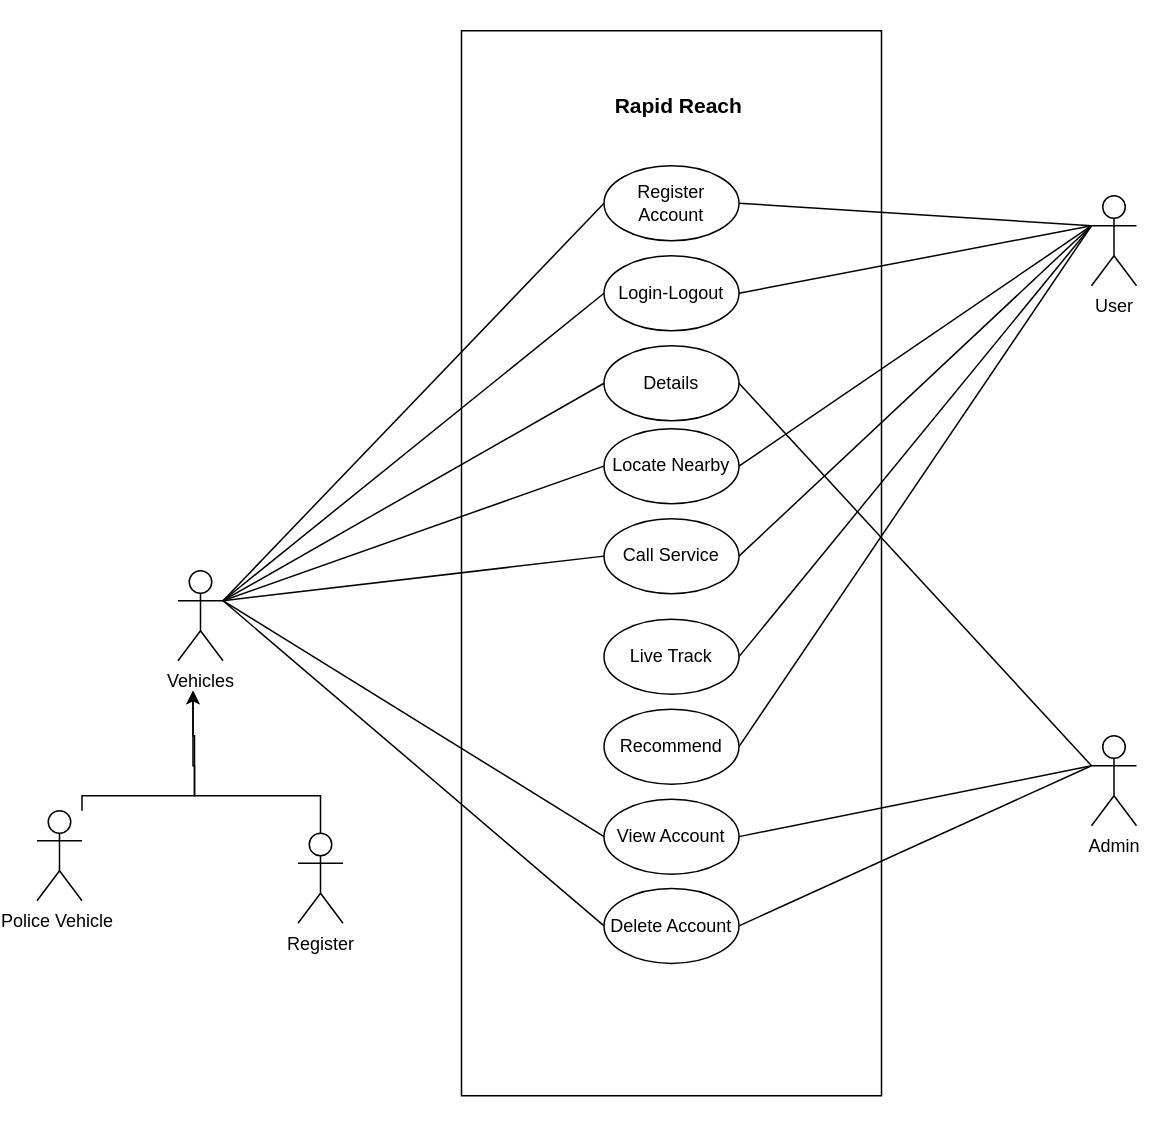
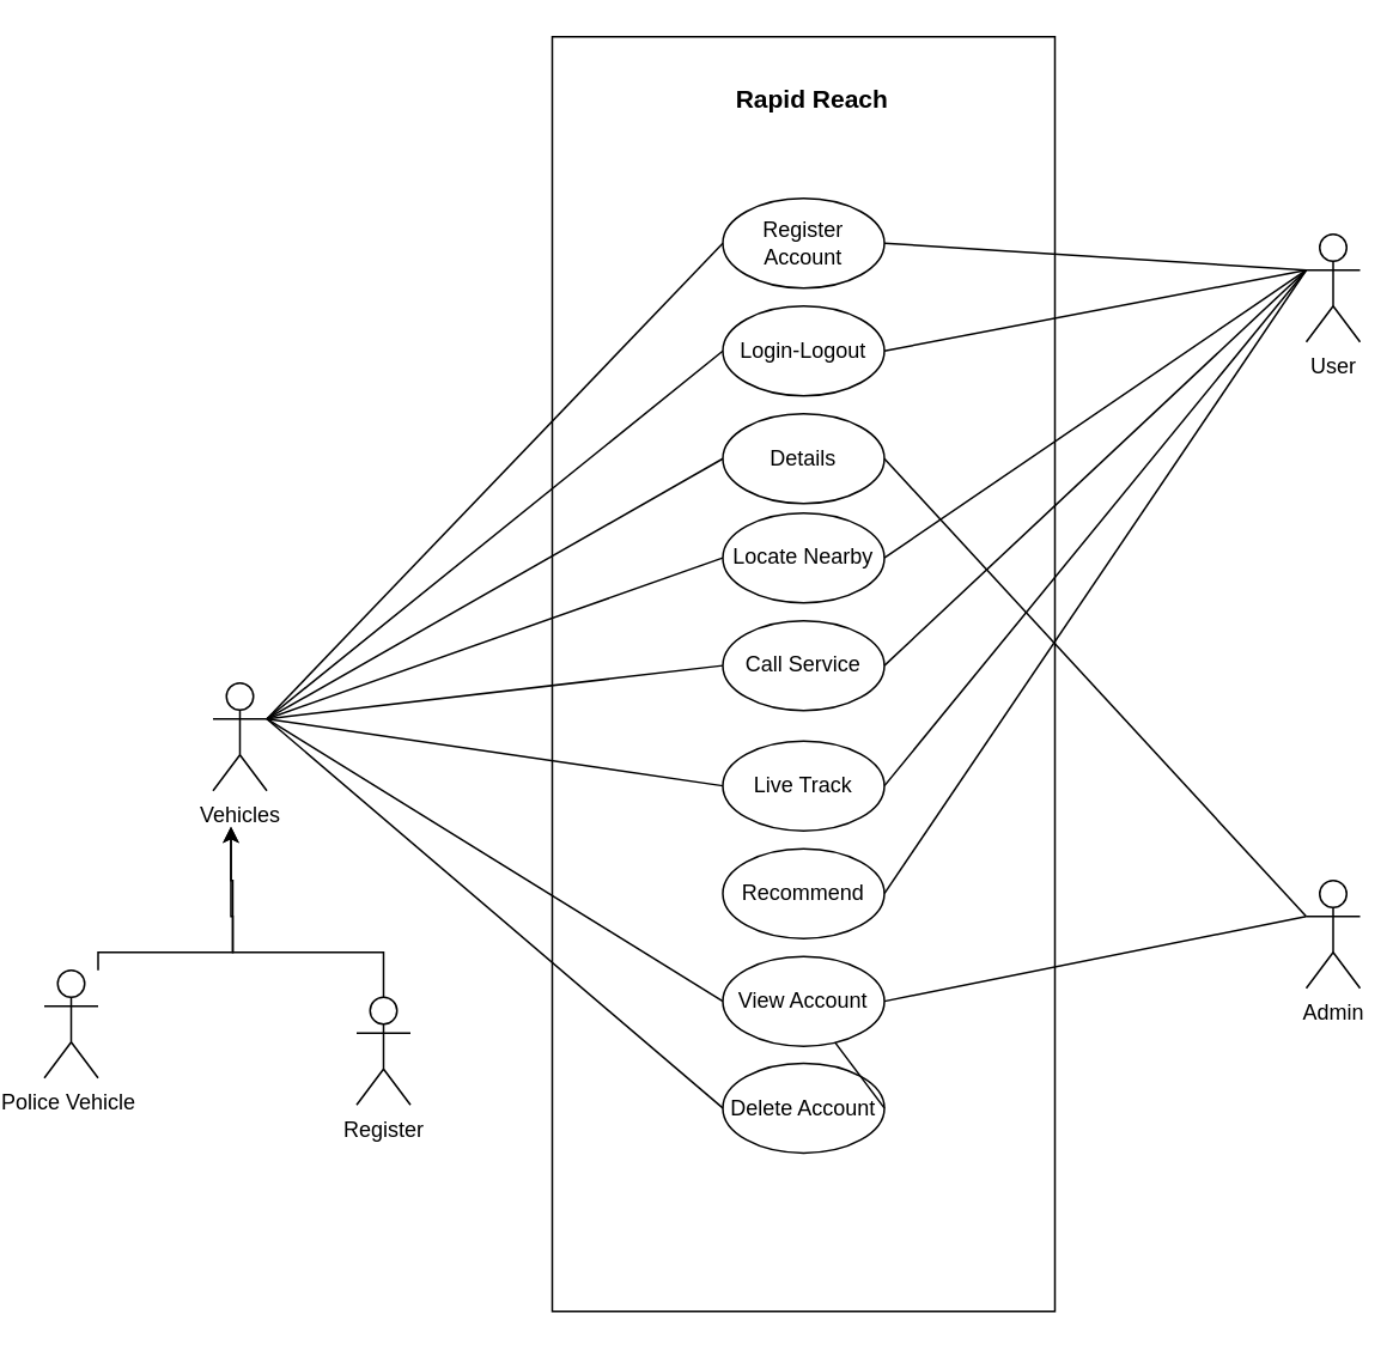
- <mxCell id="11" value="&lt;b&gt;&lt;font style=&quot;font-size: 14px;&quot;&gt;Rapid Reach&lt;/font&gt;&lt;/b&gt;" style="text;html=1;align=center;verticalAlign=middle;whiteSpace=wrap;rounded=0;" parent="1" vertex="1"><mxGeometry x="383" y="55" width="130" height="30" as="geometry" /></mxCell>
+ <mxCell id="11" value="&lt;b&gt;&lt;font style=&quot;font-size: 14px;&quot;&gt;Rapid Reach&lt;/font&gt;&lt;/b&gt;" style="text;html=1;align=center;verticalAlign=middle;whiteSpace=wrap;rounded=0;" parent="1" vertex="1"><mxGeometry x="383" y="40" width="130" height="30" as="geometry" /></mxCell>
+ <mxCell id="36" value="" style="endArrow=none;html=1;rounded=0;exitX=0;exitY=0.5;exitDx=0;exitDy=0;entryX=1;entryY=0.333;entryDx=0;entryDy=0;entryPerimeter=0;" parent="1" source="7" target="15" edge="1"><mxGeometry width="50" height="50" relative="1" as="geometry"><mxPoint x="1020" y="400" as="sourcePoint" /><mxPoint x="785" y="740" as="targetPoint" /></mxGeometry></mxCell>
- <mxCell id="19" value="" style="endArrow=none;html=1;rounded=0;entryX=0;entryY=0.333;entryDx=0;entryDy=0;entryPerimeter=0;exitX=1;exitY=0.5;exitDx=0;exitDy=0;" parent="1" source="10" target="17" edge="1"><mxGeometry width="50" height="50" relative="1" as="geometry"><mxPoint x="553" y="369.75" as="sourcePoint" /><mxPoint x="748" y="574.75" as="targetPoint" /></mxGeometry></mxCell>
+ <mxCell id="19" value="" style="endArrow=none;html=1;rounded=0;exitX=1;exitY=0.5;exitDx=0;exitDy=0;" parent="1" source="10" target="9" edge="1"><mxGeometry width="50" height="50" relative="1" as="geometry"><mxPoint x="553" y="369.75" as="sourcePoint" /><mxPoint x="748" y="574.75" as="targetPoint" /></mxGeometry></mxCell>
